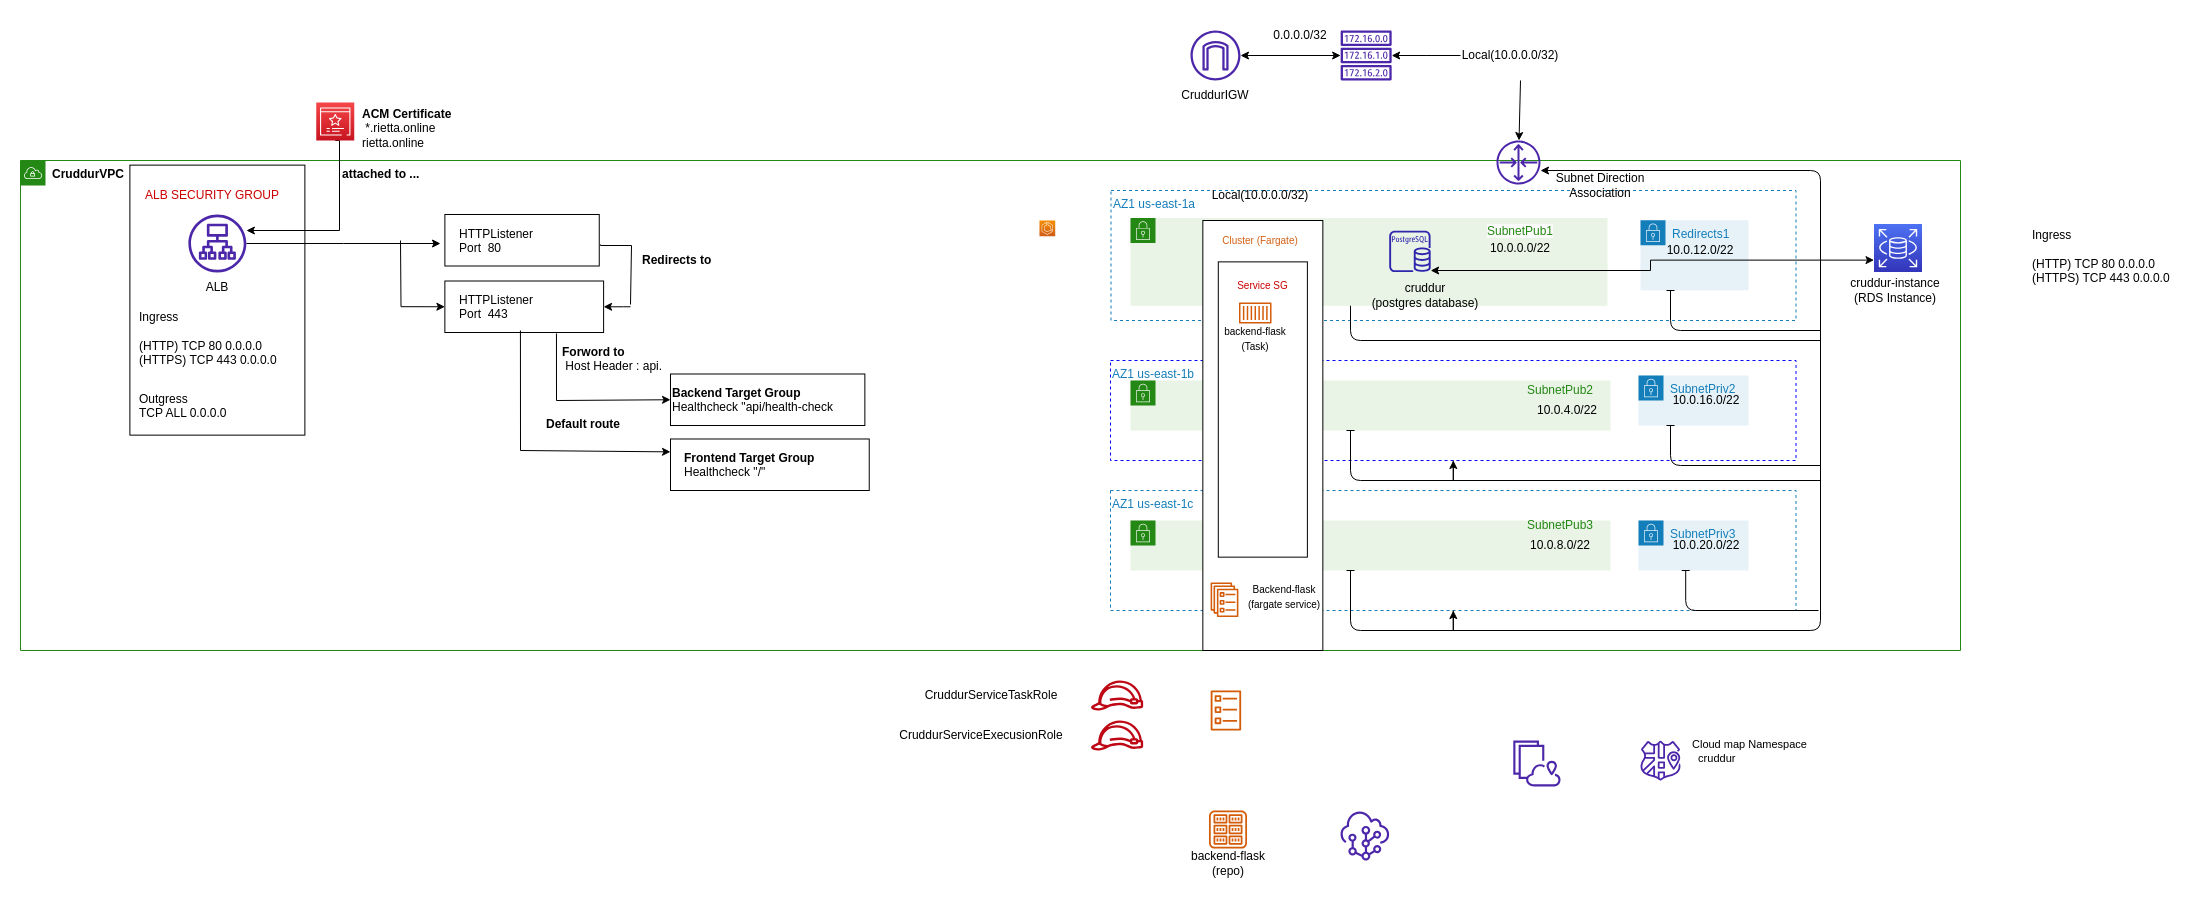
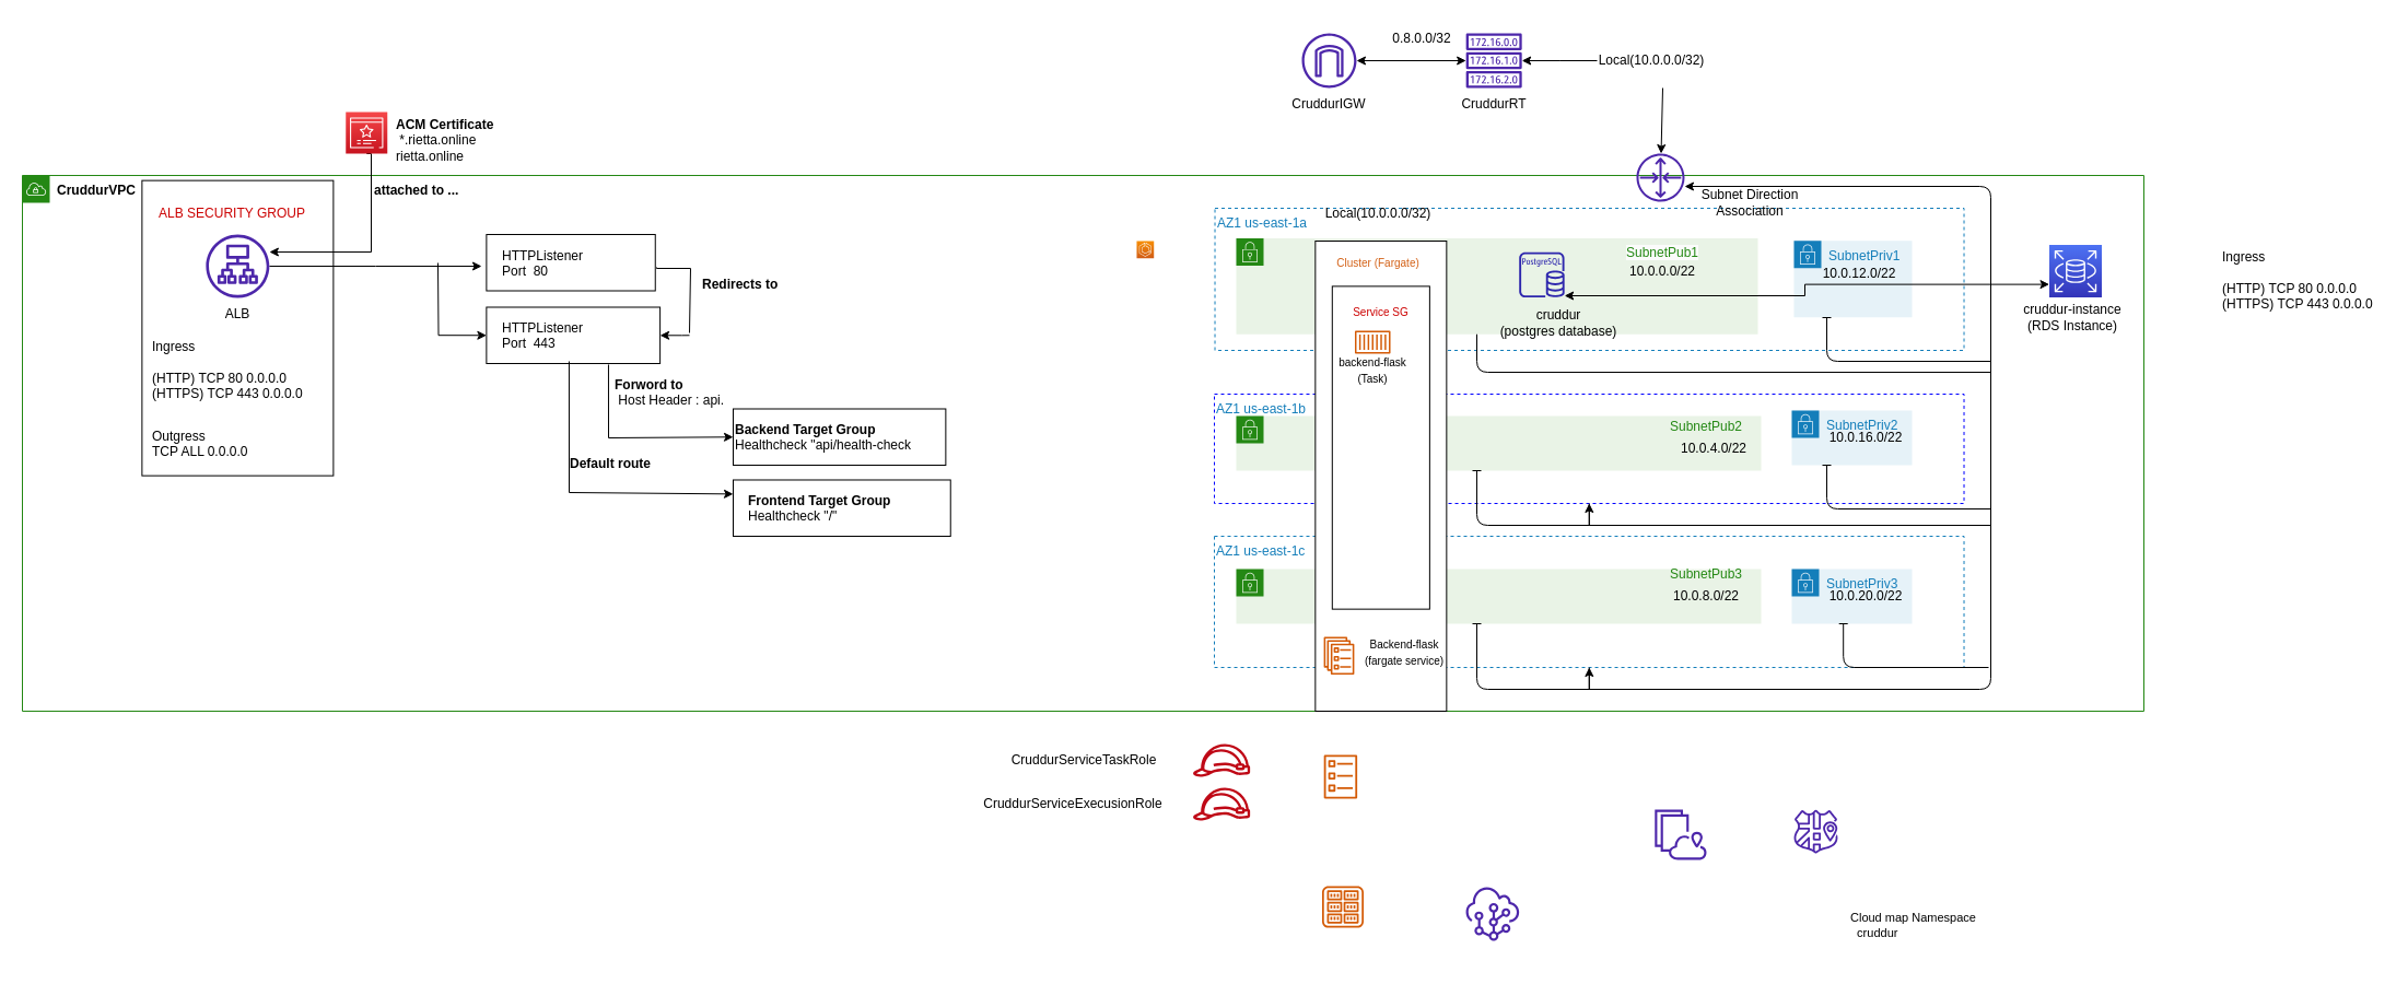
- <mxCell id="12" value="0.0.0.0/32" style="text;strokeColor=none;align=center;fillColor=none;html=1;verticalAlign=middle;whiteSpace=wrap;rounded=0;" vertex="1" parent="1"><mxGeometry x="1250" y="20" width="100" height="30" as="geometry" /></mxCell>
+ <mxCell id="12" value="0.8.0.0/32" style="text;strokeColor=none;align=center;fillColor=none;html=1;verticalAlign=middle;whiteSpace=wrap;rounded=0;" vertex="1" parent="1"><mxGeometry x="1250" y="20" width="100" height="30" as="geometry" /></mxCell>
+ <mxCell id="13" value="CruddurRT" style="text;strokeColor=none;align=center;fillColor=none;html=1;verticalAlign=middle;whiteSpace=wrap;rounded=0;" vertex="1" parent="1"><mxGeometry x="1315.66" y="80" width="100" height="30" as="geometry" /></mxCell>
- <mxCell id="64" value="Redirects1" style="points=[[0,0],[0.25,0],[0.5,0],[0.75,0],[1,0],[1,0.25],[1,0.5],[1,0.75],[1,1],[0.75,1],[0.5,1],[0.25,1],[0,1],[0,0.75],[0,0.5],[0,0.25]];outlineConnect=0;gradientColor=none;html=1;whiteSpace=wrap;fontSize=12;fontStyle=0;container=1;pointerEvents=0;collapsible=0;recursiveResize=0;shape=mxgraph.aws4.group;grIcon=mxgraph.aws4.group_security_group;grStroke=0;strokeColor=#147EBA;fillColor=#E6F2F8;verticalAlign=top;align=left;spacingLeft=30;fontColor=#147EBA;dashed=0;rounded=0;movable=1;resizable=1;rotatable=1;deletable=1;editable=1;locked=0;connectable=1;" vertex="1" parent="1"><mxGeometry x="1640" y="219.75" width="108" height="70" as="geometry" /></mxCell>
+ <mxCell id="64" value="SubnetPriv1" style="points=[[0,0],[0.25,0],[0.5,0],[0.75,0],[1,0],[1,0.25],[1,0.5],[1,0.75],[1,1],[0.75,1],[0.5,1],[0.25,1],[0,1],[0,0.75],[0,0.5],[0,0.25]];outlineConnect=0;gradientColor=none;html=1;whiteSpace=wrap;fontSize=12;fontStyle=0;container=1;pointerEvents=0;collapsible=0;recursiveResize=0;shape=mxgraph.aws4.group;grIcon=mxgraph.aws4.group_security_group;grStroke=0;strokeColor=#147EBA;fillColor=#E6F2F8;verticalAlign=top;align=left;spacingLeft=30;fontColor=#147EBA;dashed=0;rounded=0;movable=1;resizable=1;rotatable=1;deletable=1;editable=1;locked=0;connectable=1;" vertex="1" parent="1"><mxGeometry x="1640" y="219.75" width="108" height="70" as="geometry" /></mxCell>
- <mxCell id="40" value="&lt;b&gt;Default route&lt;/b&gt;" style="text;whiteSpace=wrap;html=1;" vertex="1" parent="1"><mxGeometry x="543.74" y="410" width="80" height="40" as="geometry" /></mxCell>
+ <mxCell id="40" value="&lt;b&gt;Default route&lt;/b&gt;" style="text;whiteSpace=wrap;html=1;" vertex="1" parent="1"><mxGeometry x="518.74" y="410" width="80" height="40" as="geometry" /></mxCell>
- <mxCell id="43" value="&lt;font style=&quot;font-size: 11px;&quot;&gt;Cloud map Namespace&lt;br&gt;&amp;nbsp; cruddur&lt;/font&gt;" style="text;whiteSpace=wrap;html=1;" vertex="1" parent="1"><mxGeometry x="1690" y="730" width="120" height="62" as="geometry" /></mxCell>
+ <mxCell id="43" value="&lt;font style=&quot;font-size: 11px;&quot;&gt;Cloud map Namespace&lt;br&gt;&amp;nbsp; cruddur&lt;/font&gt;" style="text;whiteSpace=wrap;html=1;" vertex="1" parent="1"><mxGeometry x="1690" y="825" width="120" height="62" as="geometry" /></mxCell>
- <mxCell id="74" value="backend-flask&lt;br&gt;(repo)" style="text;strokeColor=none;align=center;fillColor=none;html=1;verticalAlign=middle;whiteSpace=wrap;rounded=0;" vertex="1" parent="1"><mxGeometry x="1181.75" y="848" width="91.5" height="30" as="geometry" /></mxCell>
